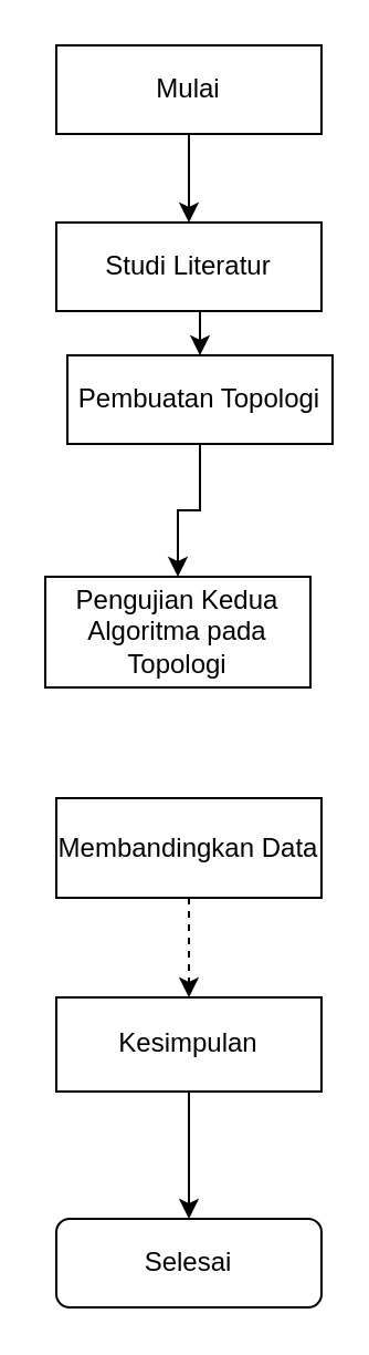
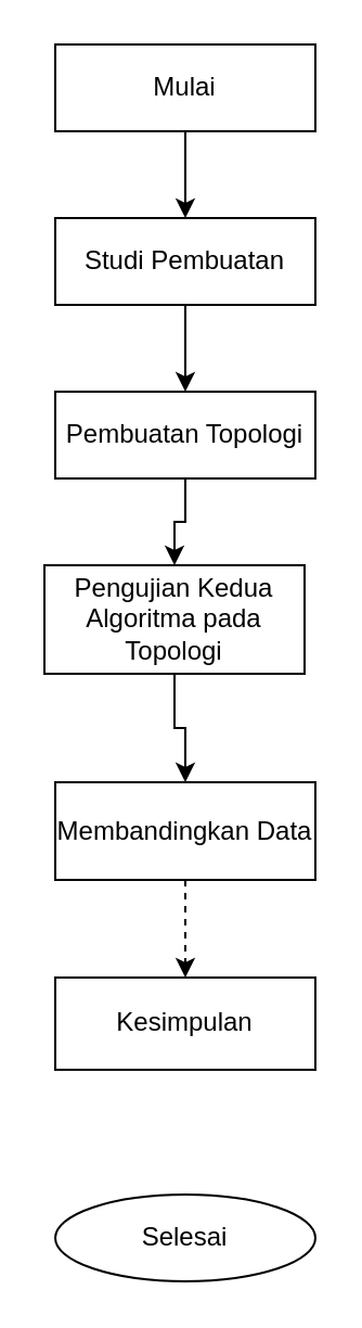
- <mxCell id="5" value="Studi Literatur" style="rounded=0;whiteSpace=wrap;html=1;" vertex="1" parent="1"><mxGeometry x="25" y="100" width="120" height="40" as="geometry" /></mxCell>
+ <mxCell id="5" value="Studi Pembuatan" style="rounded=0;whiteSpace=wrap;html=1;" vertex="1" parent="1"><mxGeometry x="25" y="100" width="120" height="40" as="geometry" /></mxCell>
- <mxCell id="7" value="Pembuatan Topologi" style="rounded=0;whiteSpace=wrap;html=1;" vertex="1" parent="1"><mxGeometry x="30" y="160" width="120" height="40" as="geometry" /></mxCell>
+ <mxCell id="7" value="Pembuatan Topologi" style="rounded=0;whiteSpace=wrap;html=1;" vertex="1" parent="1"><mxGeometry x="25" y="180" width="120" height="40" as="geometry" /></mxCell>
+ <mxCell id="8" value="" style="edgeStyle=orthogonalEdgeStyle;rounded=0;orthogonalLoop=1;jettySize=auto;html=1;" edge="1" parent="1" source="9" target="11"><mxGeometry relative="1" as="geometry" /></mxCell>
- <mxCell id="12" value="" style="edgeStyle=orthogonalEdgeStyle;rounded=0;orthogonalLoop=1;jettySize=auto;html=1;" edge="1" parent="1" source="13" target="14"><mxGeometry relative="1" as="geometry" /></mxCell>
- <mxCell id="14" value="Selesai" style="rounded=1;whiteSpace=wrap;html=1;fontSize=12;glass=0;strokeWidth=1;shadow=0;" vertex="1" parent="1"><mxGeometry x="25" y="550" width="120" height="40" as="geometry" /></mxCell>
+ <mxCell id="14" value="Selesai" style="ellipse;whiteSpace=wrap;html=1;fontSize=12;glass=0;strokeWidth=1;shadow=0;" vertex="1" parent="1"><mxGeometry x="25" y="550" width="120" height="40" as="geometry" /></mxCell>
